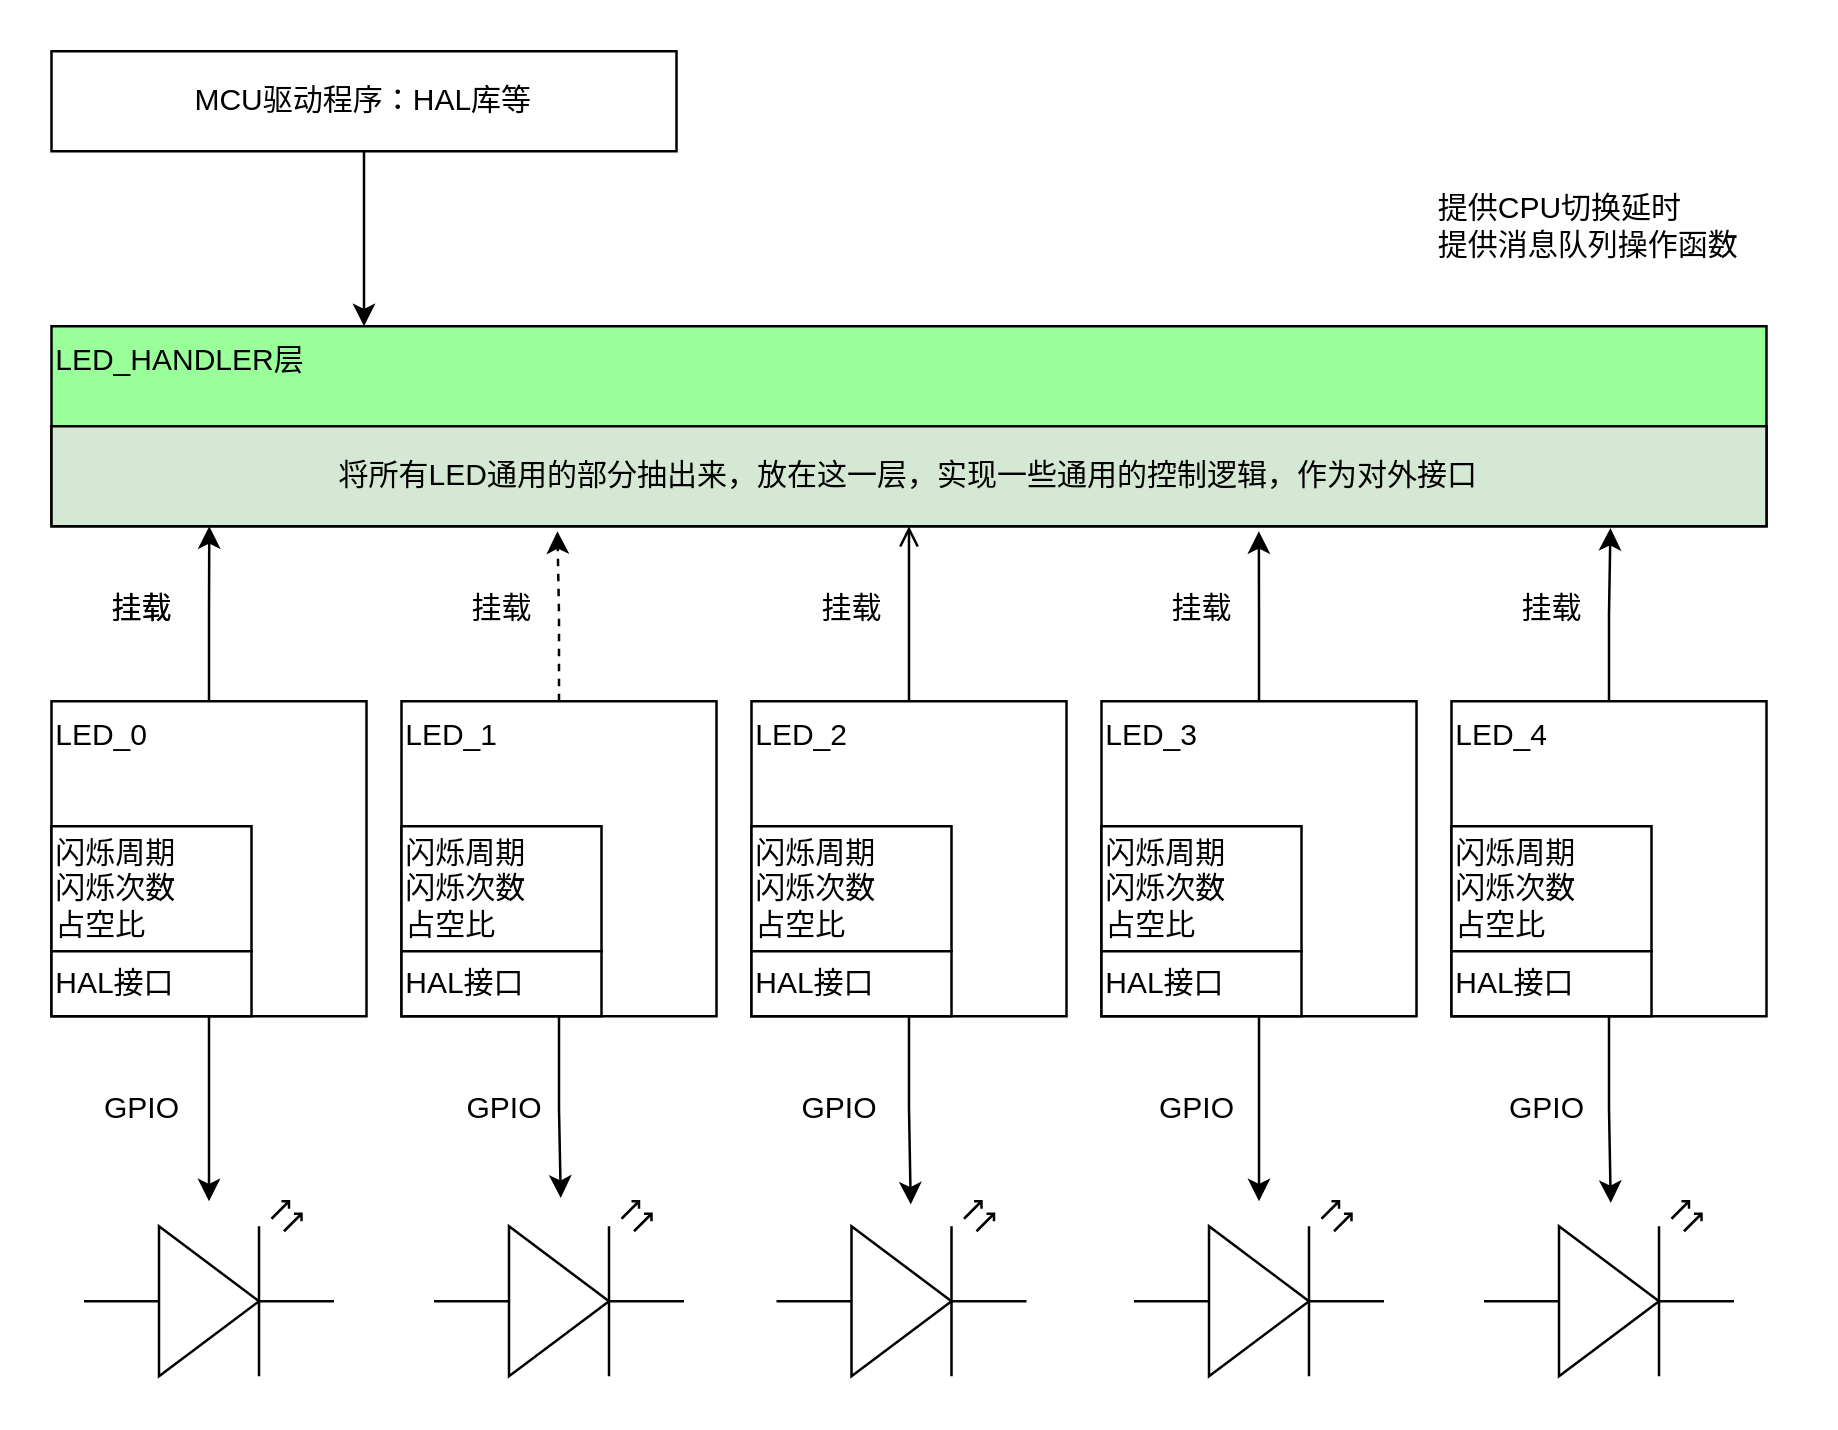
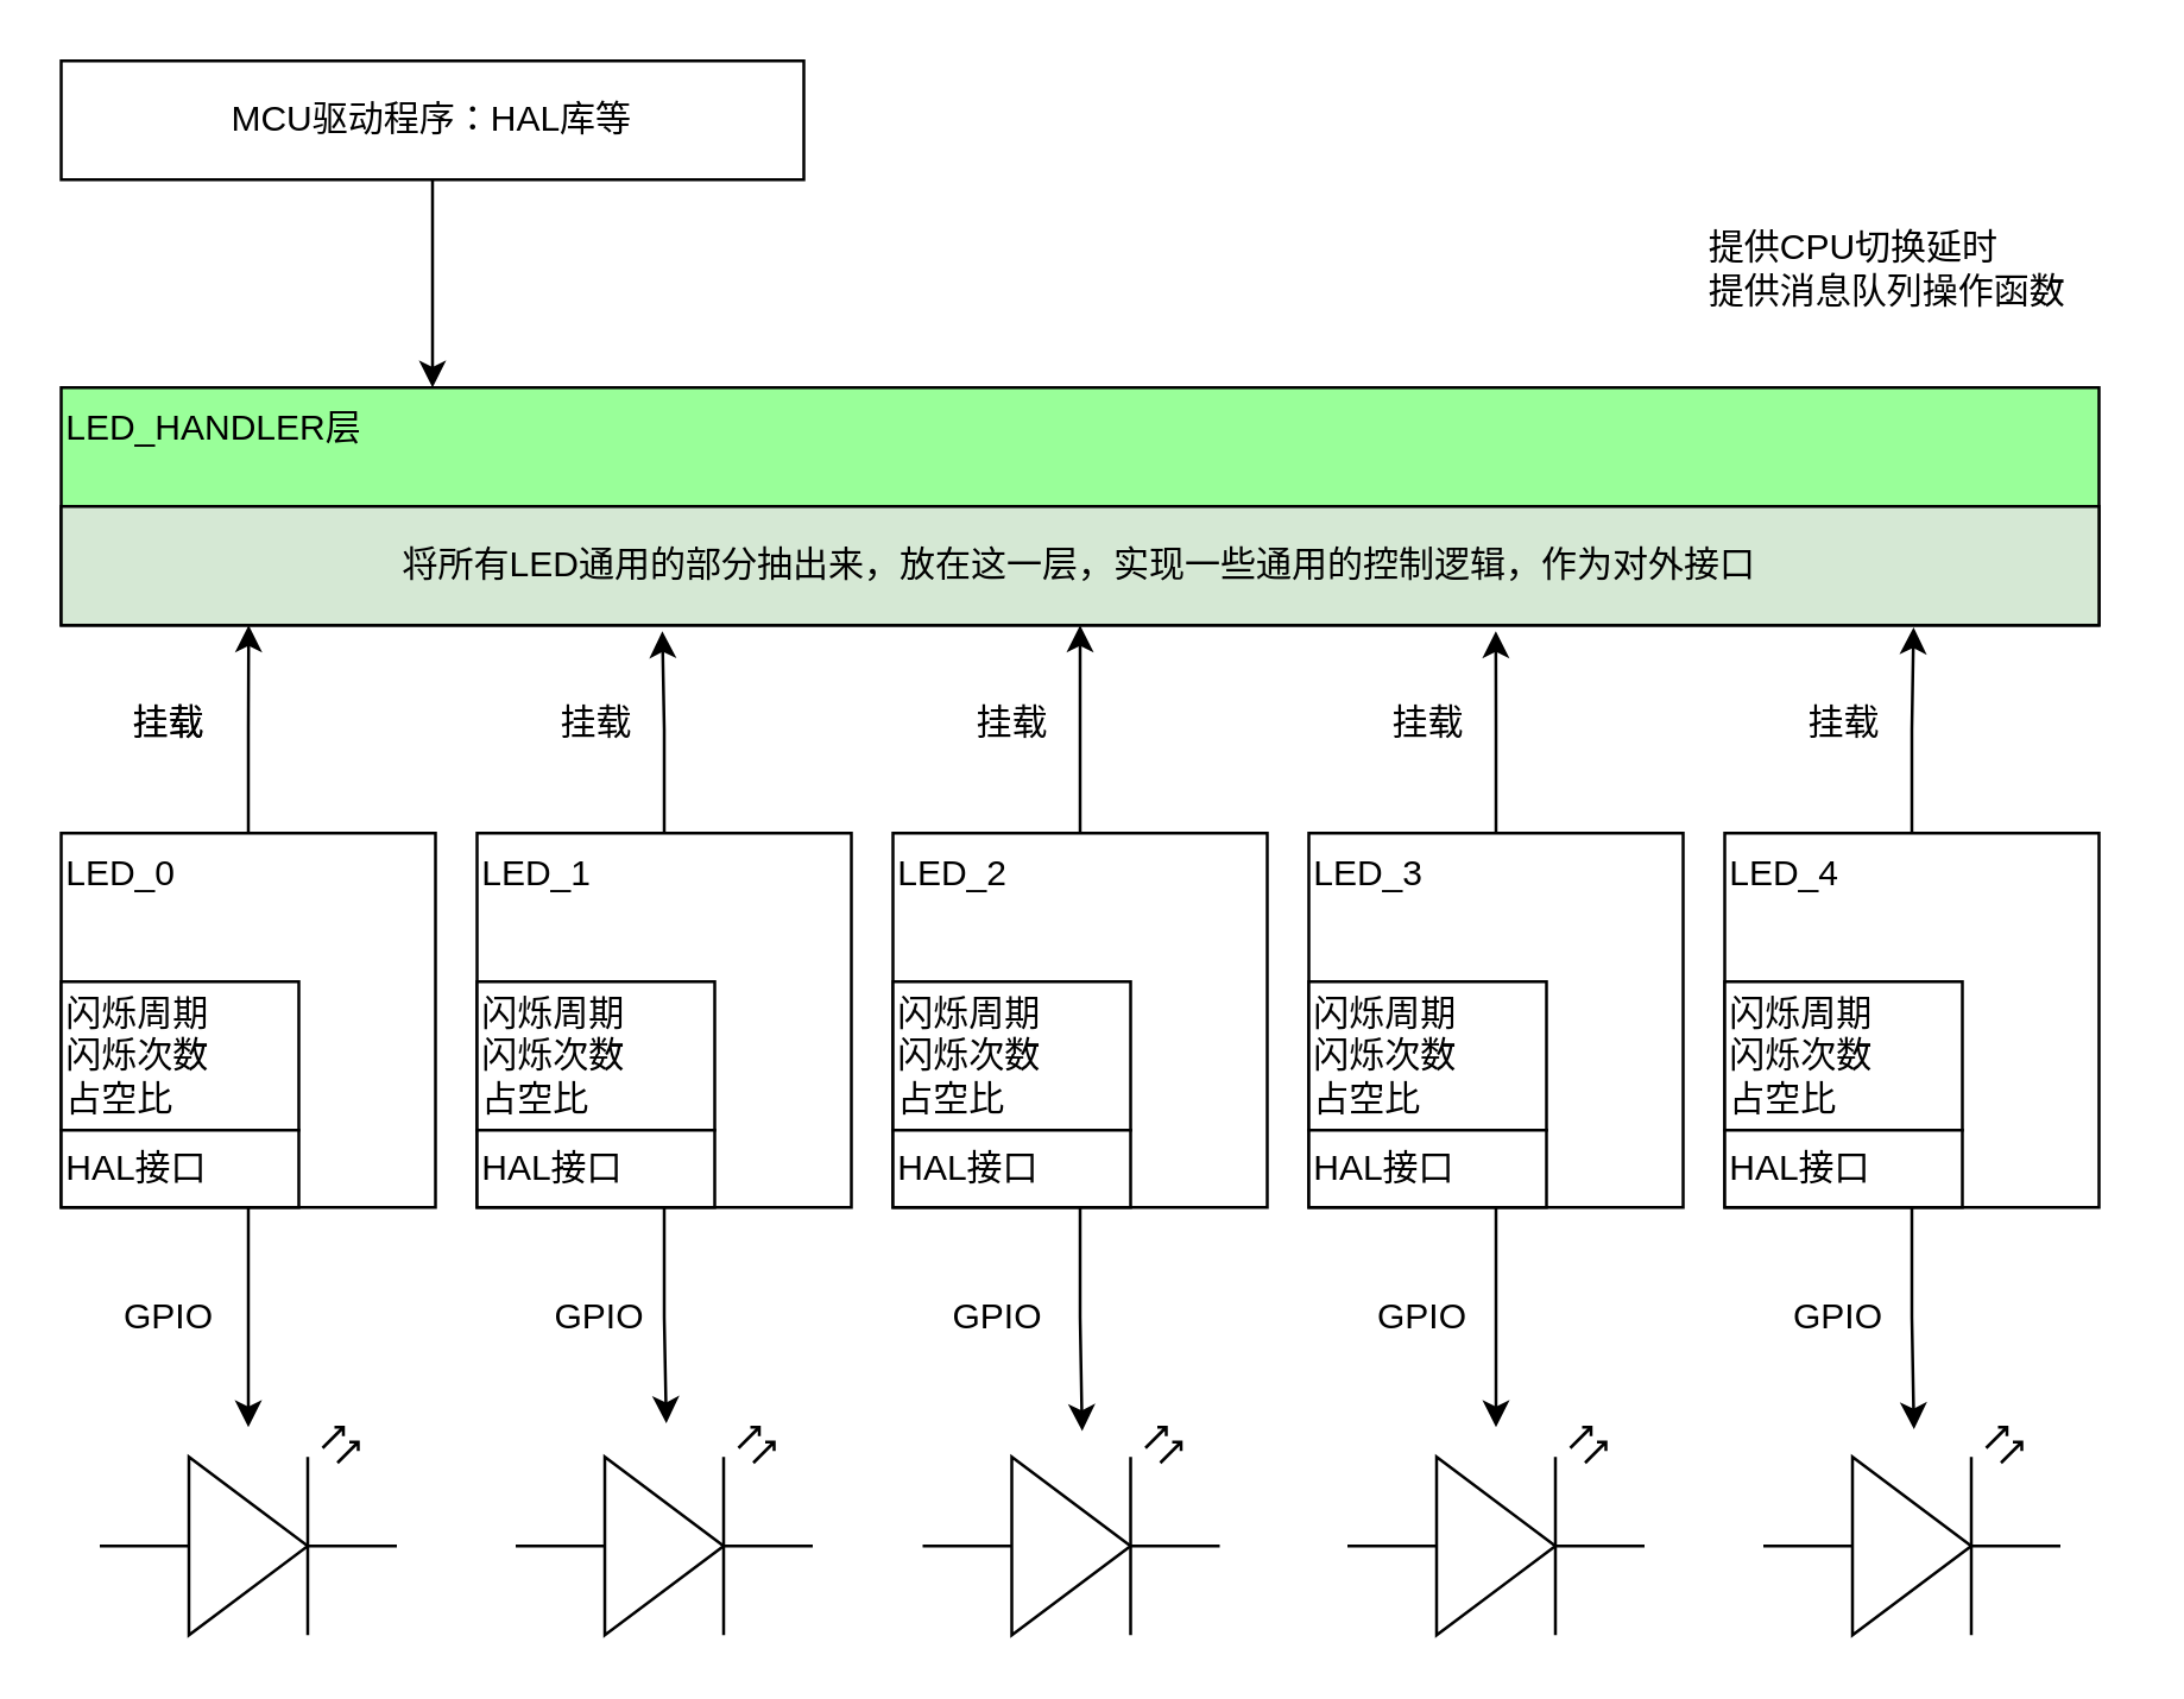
- <mxCell id="5" style="edgeStyle=orthogonalEdgeStyle;rounded=0;orthogonalLoop=1;jettySize=auto;html=1;entryX=0.5;entryY=1;entryDx=0;entryDy=0;endArrow=open;" parent="1" source="6" target="13" edge="1"><mxGeometry relative="1" as="geometry" /></mxCell>
+ <mxCell id="5" style="edgeStyle=orthogonalEdgeStyle;rounded=0;orthogonalLoop=1;jettySize=auto;html=1;entryX=0.5;entryY=1;entryDx=0;entryDy=0;" parent="1" source="6" target="13" edge="1"><mxGeometry relative="1" as="geometry" /></mxCell>
- <mxCell id="23" style="edgeStyle=orthogonalEdgeStyle;rounded=0;orthogonalLoop=1;jettySize=auto;html=1;entryX=0.295;entryY=1.05;entryDx=0;entryDy=0;entryPerimeter=0;dashed=1;" parent="1" source="4" target="13" edge="1"><mxGeometry relative="1" as="geometry" /></mxCell>
+ <mxCell id="23" style="edgeStyle=orthogonalEdgeStyle;rounded=0;orthogonalLoop=1;jettySize=auto;html=1;entryX=0.295;entryY=1.05;entryDx=0;entryDy=0;entryPerimeter=0;" parent="1" source="4" target="13" edge="1"><mxGeometry relative="1" as="geometry" /></mxCell>
